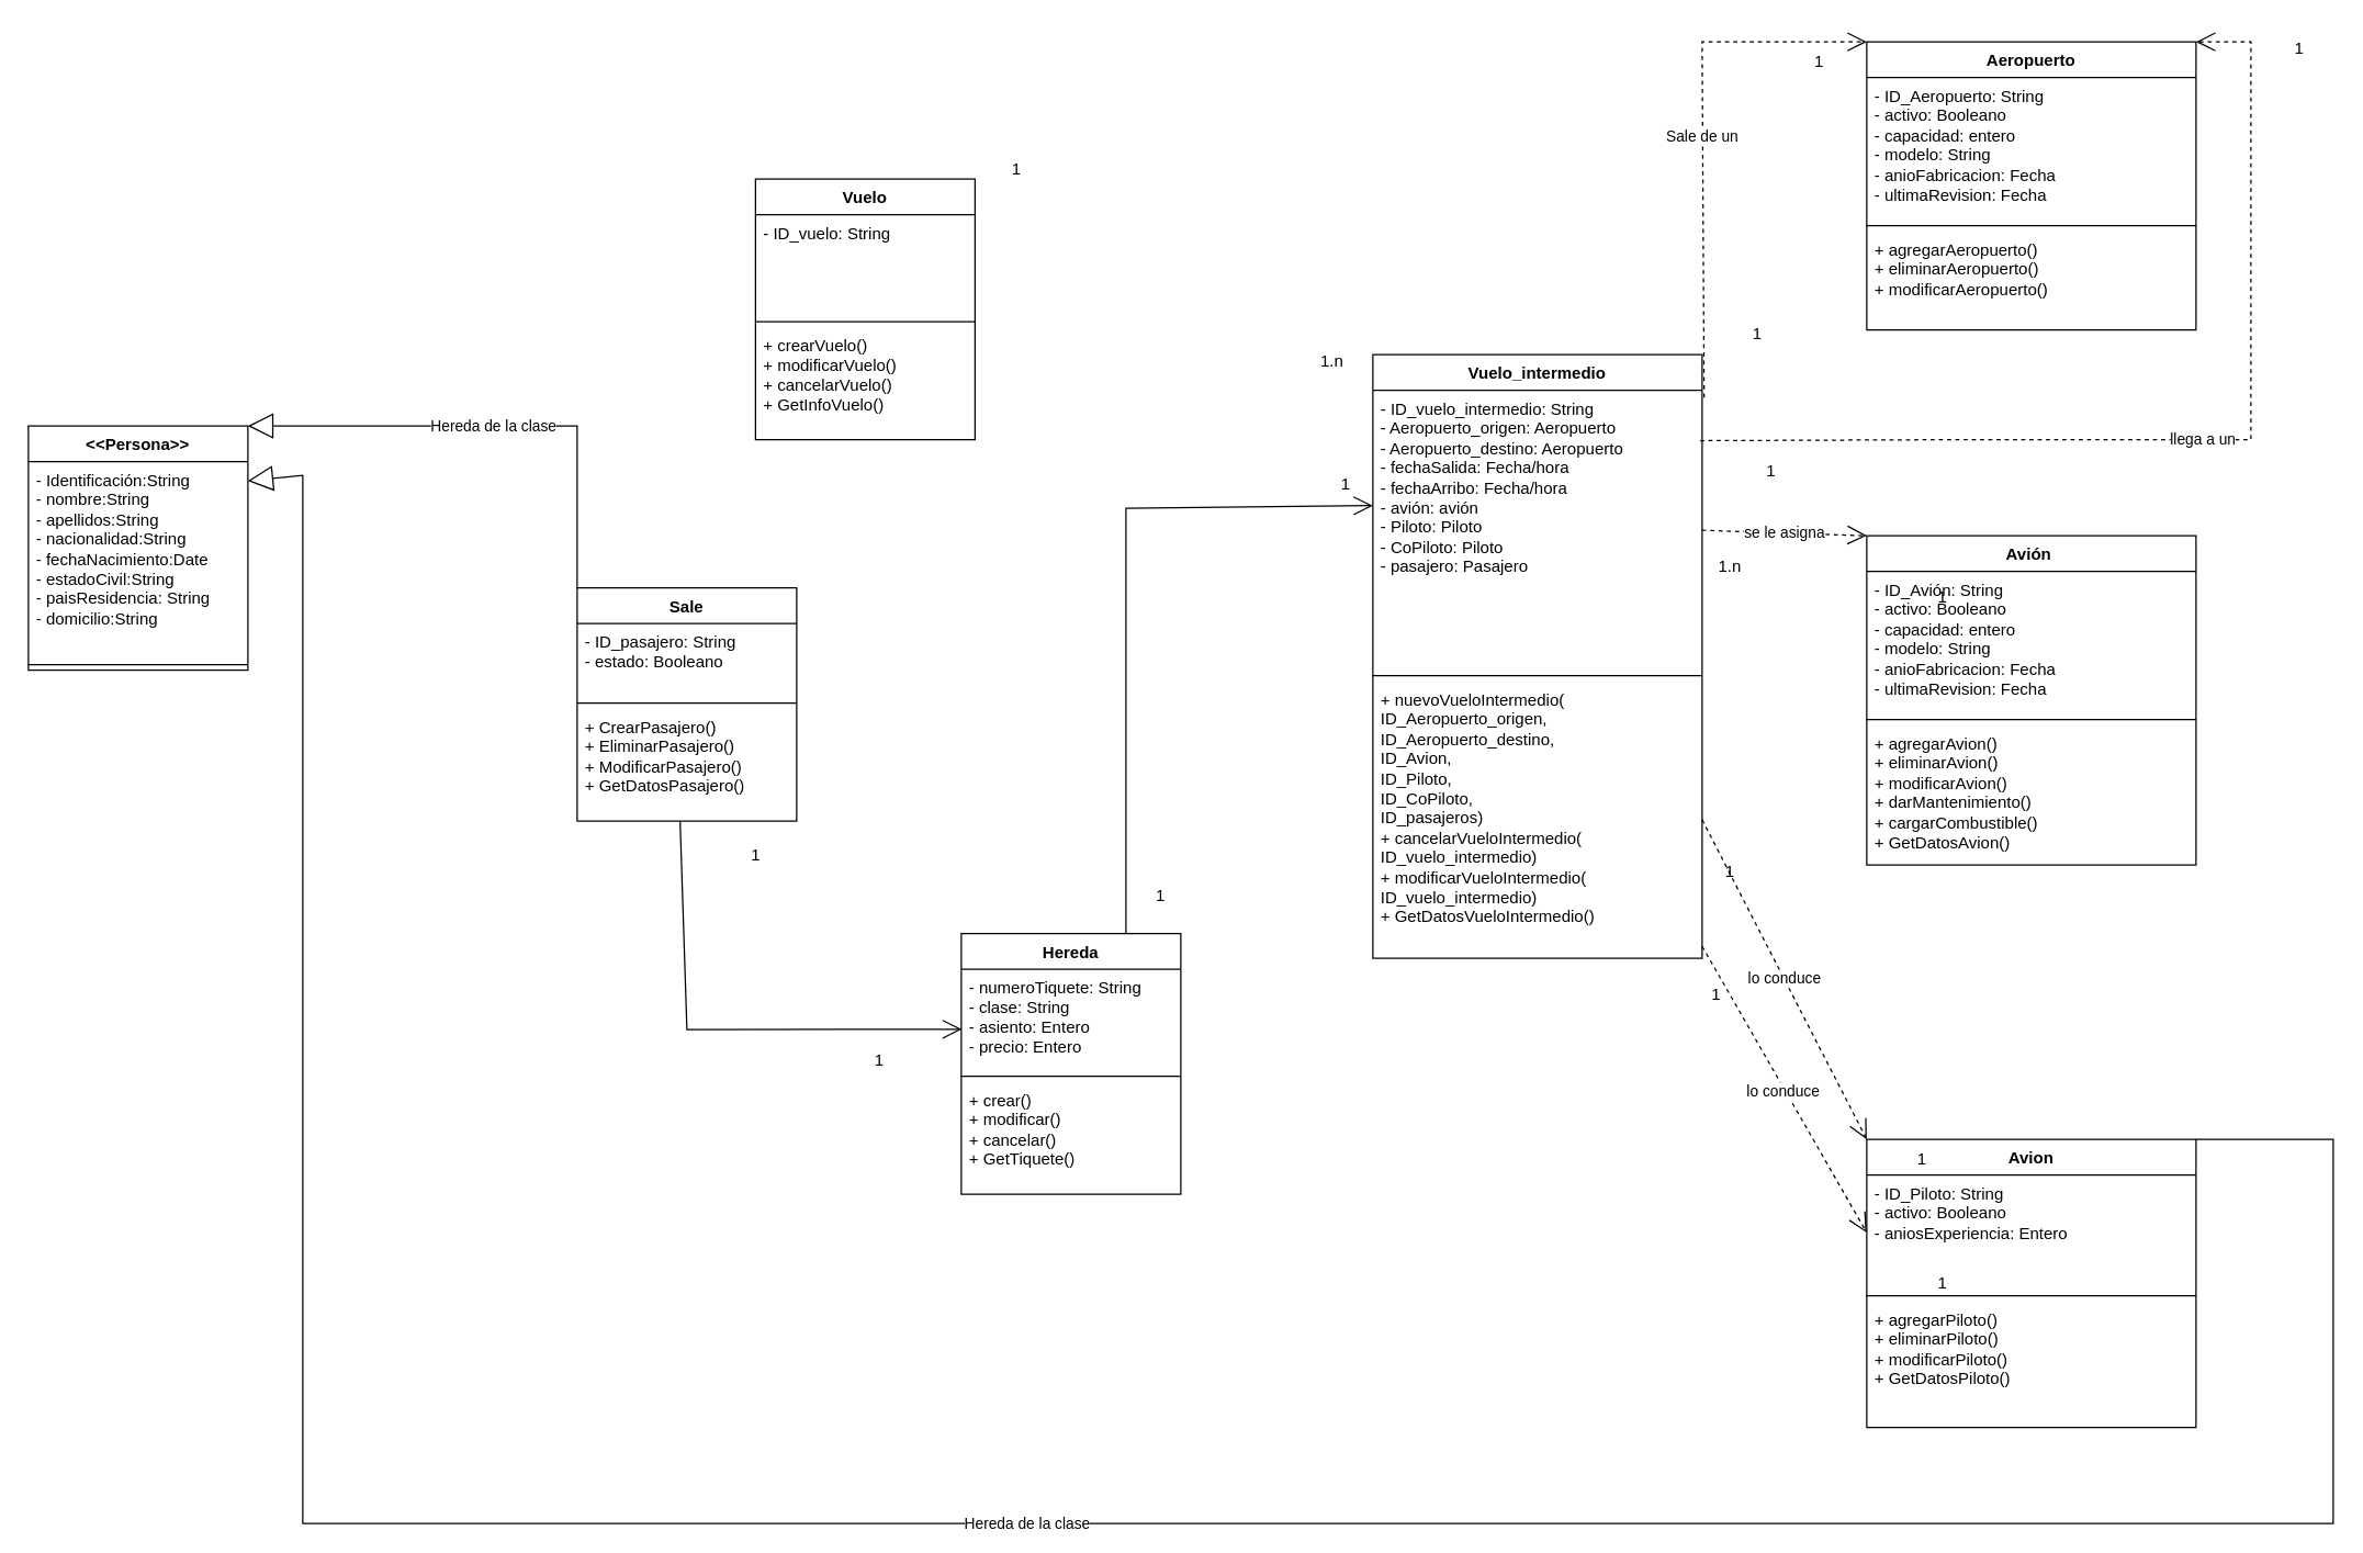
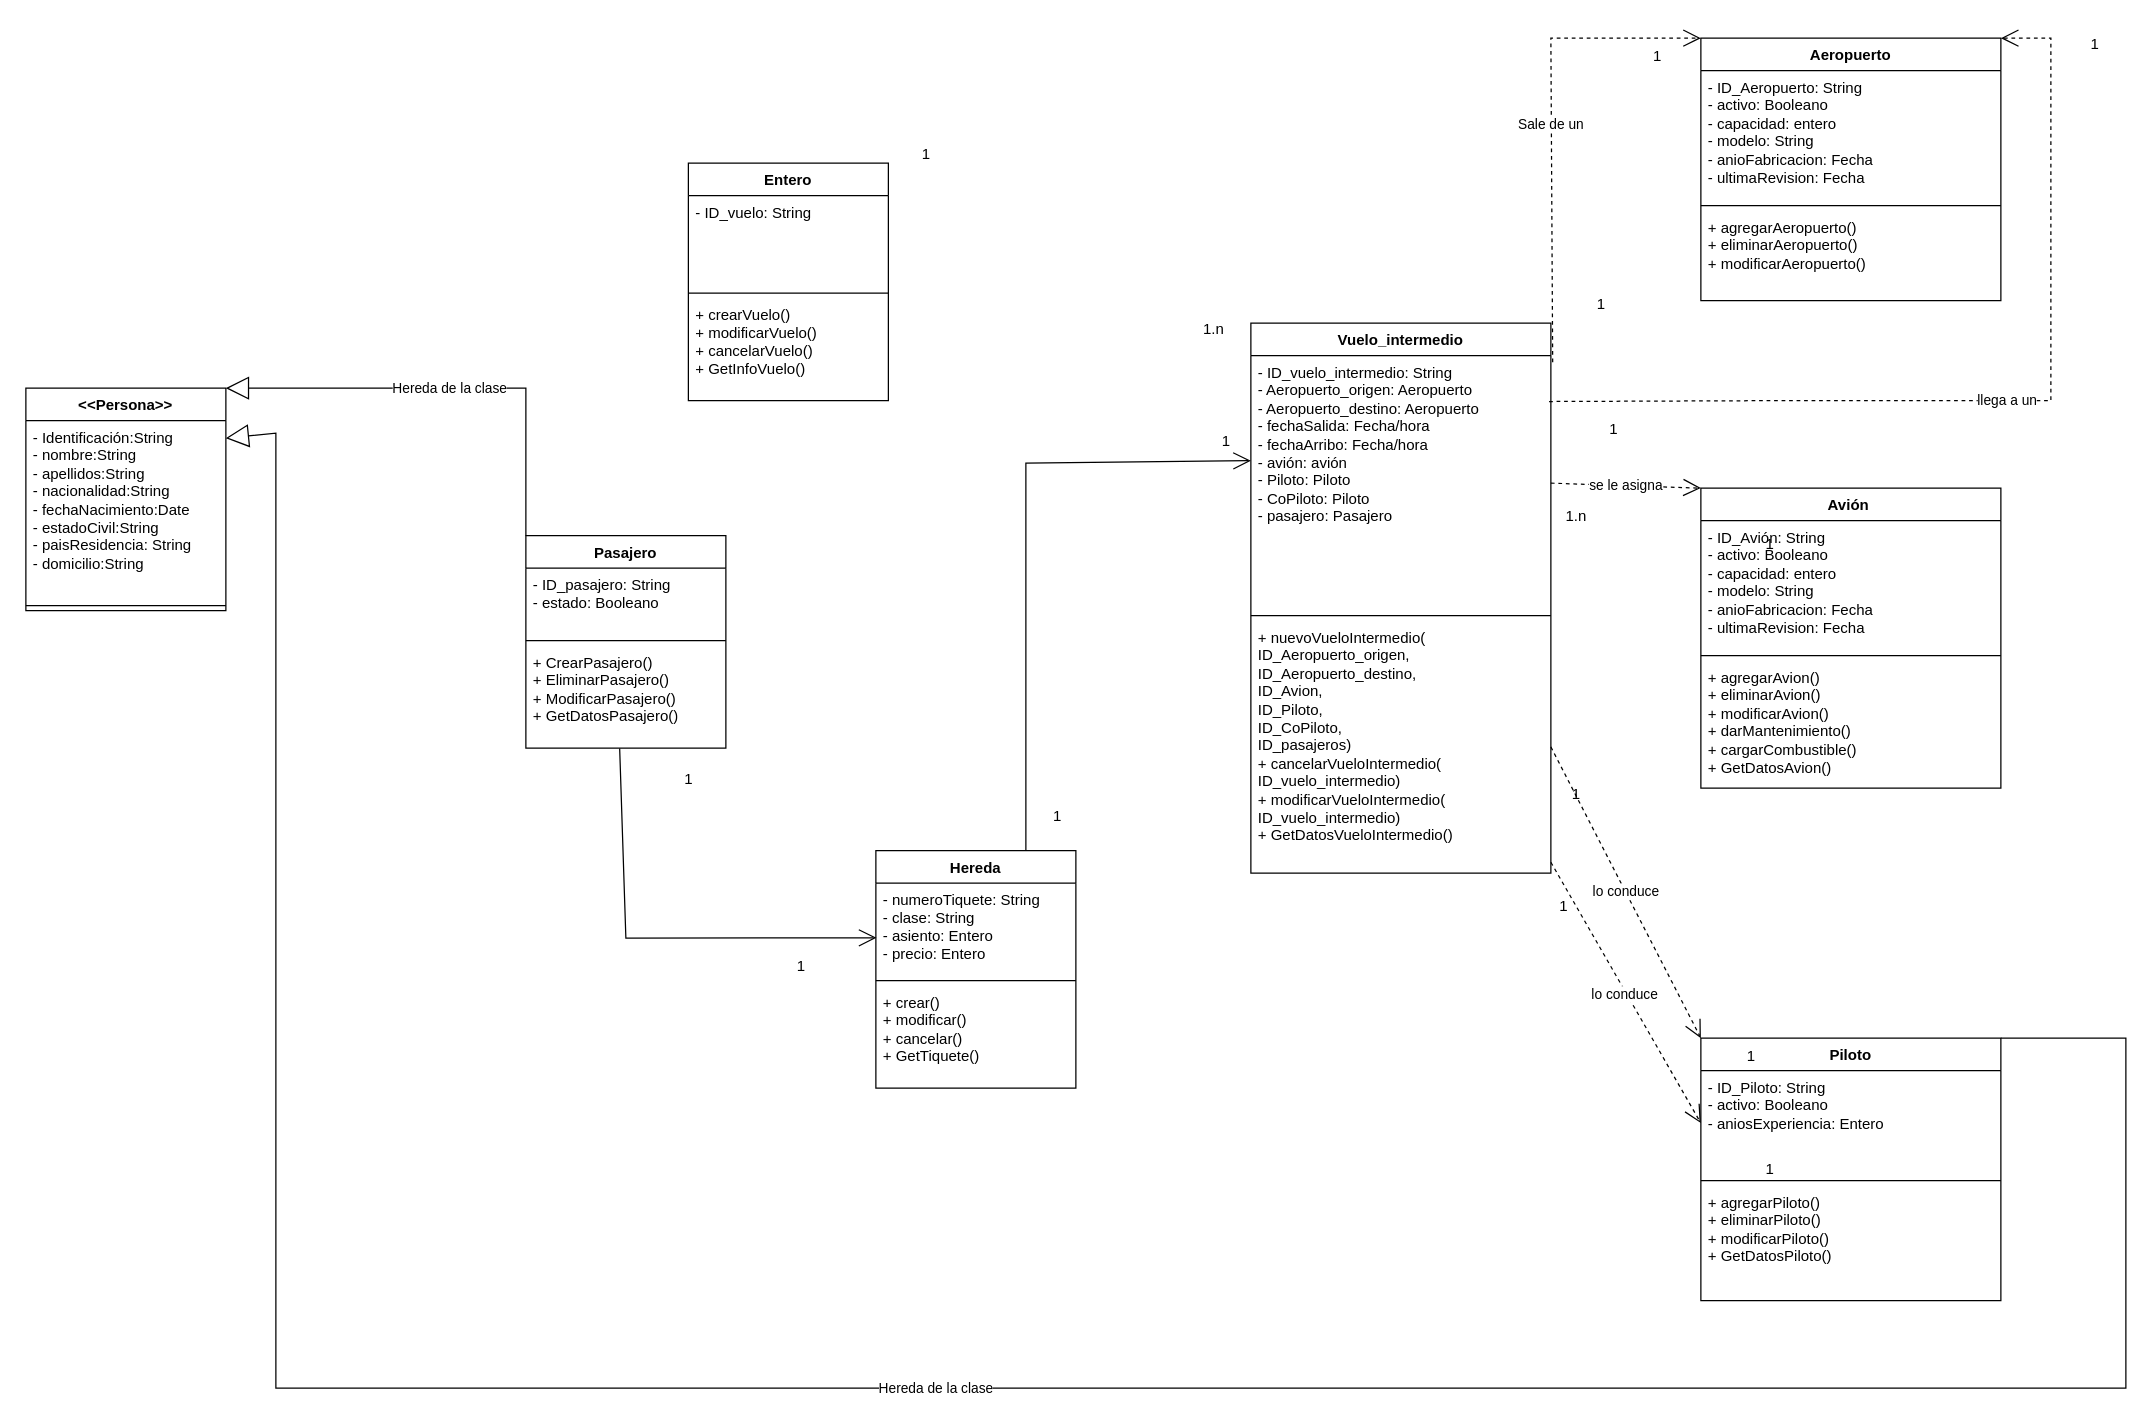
- <mxCell id="13" value="Vuelo" style="swimlane;fontStyle=1;align=center;verticalAlign=top;childLayout=stackLayout;horizontal=1;startSize=26;horizontalStack=0;resizeParent=1;resizeParentMax=0;resizeLast=0;collapsible=1;marginBottom=0;whiteSpace=wrap;html=1;" parent="1" vertex="1"><mxGeometry x="550" y="130" width="160" height="190" as="geometry" /></mxCell>
+ <mxCell id="13" value="Entero" style="swimlane;fontStyle=1;align=center;verticalAlign=top;childLayout=stackLayout;horizontal=1;startSize=26;horizontalStack=0;resizeParent=1;resizeParentMax=0;resizeLast=0;collapsible=1;marginBottom=0;whiteSpace=wrap;html=1;" parent="1" vertex="1"><mxGeometry x="550" y="130" width="160" height="190" as="geometry" /></mxCell>
- <mxCell id="5" value="Sale" style="swimlane;fontStyle=1;align=center;verticalAlign=top;childLayout=stackLayout;horizontal=1;startSize=26;horizontalStack=0;resizeParent=1;resizeParentMax=0;resizeLast=0;collapsible=1;marginBottom=0;whiteSpace=wrap;html=1;" parent="1" vertex="1"><mxGeometry x="420" y="428" width="160" height="170" as="geometry" /></mxCell>
+ <mxCell id="5" value="Pasajero" style="swimlane;fontStyle=1;align=center;verticalAlign=top;childLayout=stackLayout;horizontal=1;startSize=26;horizontalStack=0;resizeParent=1;resizeParentMax=0;resizeLast=0;collapsible=1;marginBottom=0;whiteSpace=wrap;html=1;" parent="1" vertex="1"><mxGeometry x="420" y="428" width="160" height="170" as="geometry" /></mxCell>
- <mxCell id="21" value="Avion" style="swimlane;fontStyle=1;align=center;verticalAlign=top;childLayout=stackLayout;horizontal=1;startSize=26;horizontalStack=0;resizeParent=1;resizeParentMax=0;resizeLast=0;collapsible=1;marginBottom=0;whiteSpace=wrap;html=1;" parent="1" vertex="1"><mxGeometry x="1360" y="830" width="240" height="210" as="geometry" /></mxCell>
+ <mxCell id="21" value="Piloto" style="swimlane;fontStyle=1;align=center;verticalAlign=top;childLayout=stackLayout;horizontal=1;startSize=26;horizontalStack=0;resizeParent=1;resizeParentMax=0;resizeLast=0;collapsible=1;marginBottom=0;whiteSpace=wrap;html=1;" parent="1" vertex="1"><mxGeometry x="1360" y="830" width="240" height="210" as="geometry" /></mxCell>
